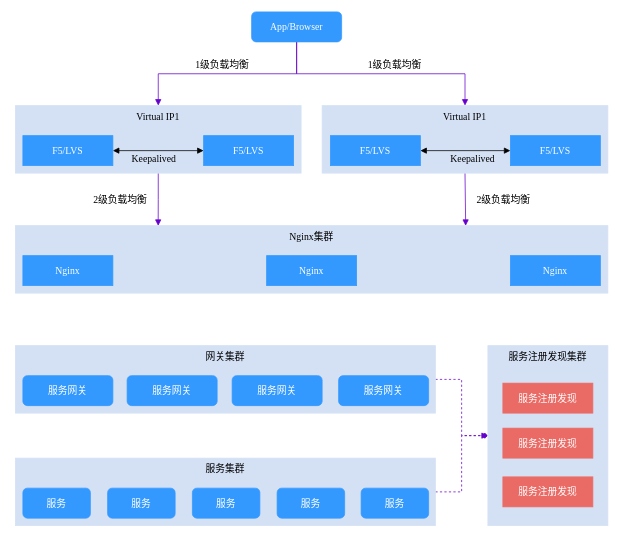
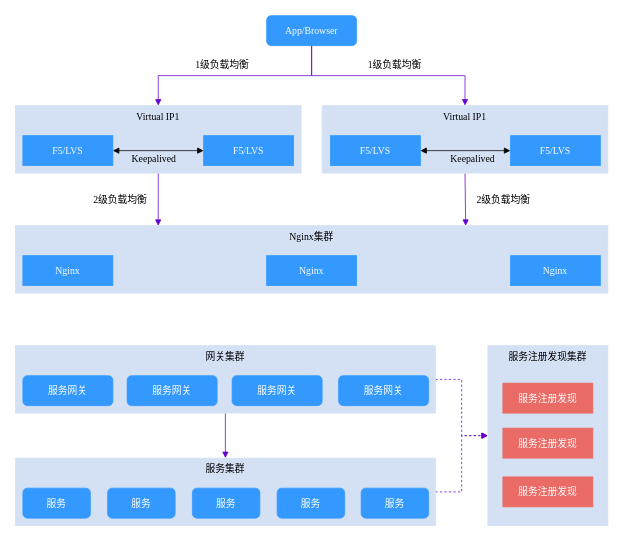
- <mxCell id="6" value="App/Browser" style="rounded=1;whiteSpace=wrap;html=1;fontFamily=微软雅黑;fontSize=13;fillColor=#3399FF;strokeColor=#3399FF;fontColor=#FFFFFF;" vertex="1" parent="1"><mxGeometry x="335" y="15" width="120" height="40" as="geometry" /></mxCell>
+ <mxCell id="6" value="App/Browser" style="rounded=1;whiteSpace=wrap;html=1;fontFamily=微软雅黑;fontSize=13;fillColor=#3399FF;strokeColor=#3399FF;fontColor=#FFFFFF;" vertex="1" parent="1"><mxGeometry x="355" y="20" width="120" height="40" as="geometry" /></mxCell>
+ <mxCell id="22" style="edgeStyle=orthogonalEdgeStyle;rounded=0;orthogonalLoop=1;jettySize=auto;html=1;exitX=0.5;exitY=1;exitDx=0;exitDy=0;entryX=0.5;entryY=0;entryDx=0;entryDy=0;fontFamily=微软雅黑;fontSize=13;startArrow=none;startFill=0;endArrow=block;endFill=1;strokeColor=#6600CC;" edge="1" parent="1" source="23" target="29"><mxGeometry relative="1" as="geometry" /></mxCell>
- <mxCell id="28" style="edgeStyle=orthogonalEdgeStyle;rounded=0;orthogonalLoop=1;jettySize=auto;html=1;exitX=1;exitY=0.5;exitDx=0;exitDy=0;entryX=0;entryY=0.5;entryDx=0;entryDy=0;fontFamily=微软雅黑;fontSize=13;startArrow=none;startFill=0;endArrow=diamond;endFill=1;dashed=1;strokeColor=#6600CC;" edge="1" parent="1" source="29" target="34"><mxGeometry relative="1" as="geometry" /></mxCell>
+ <mxCell id="28" style="edgeStyle=orthogonalEdgeStyle;rounded=0;orthogonalLoop=1;jettySize=auto;html=1;exitX=1;exitY=0.5;exitDx=0;exitDy=0;entryX=0;entryY=0.5;entryDx=0;entryDy=0;fontFamily=微软雅黑;fontSize=13;startArrow=none;startFill=0;endArrow=block;endFill=1;dashed=1;strokeColor=#6600CC;" edge="1" parent="1" source="29" target="34"><mxGeometry relative="1" as="geometry" /></mxCell>
